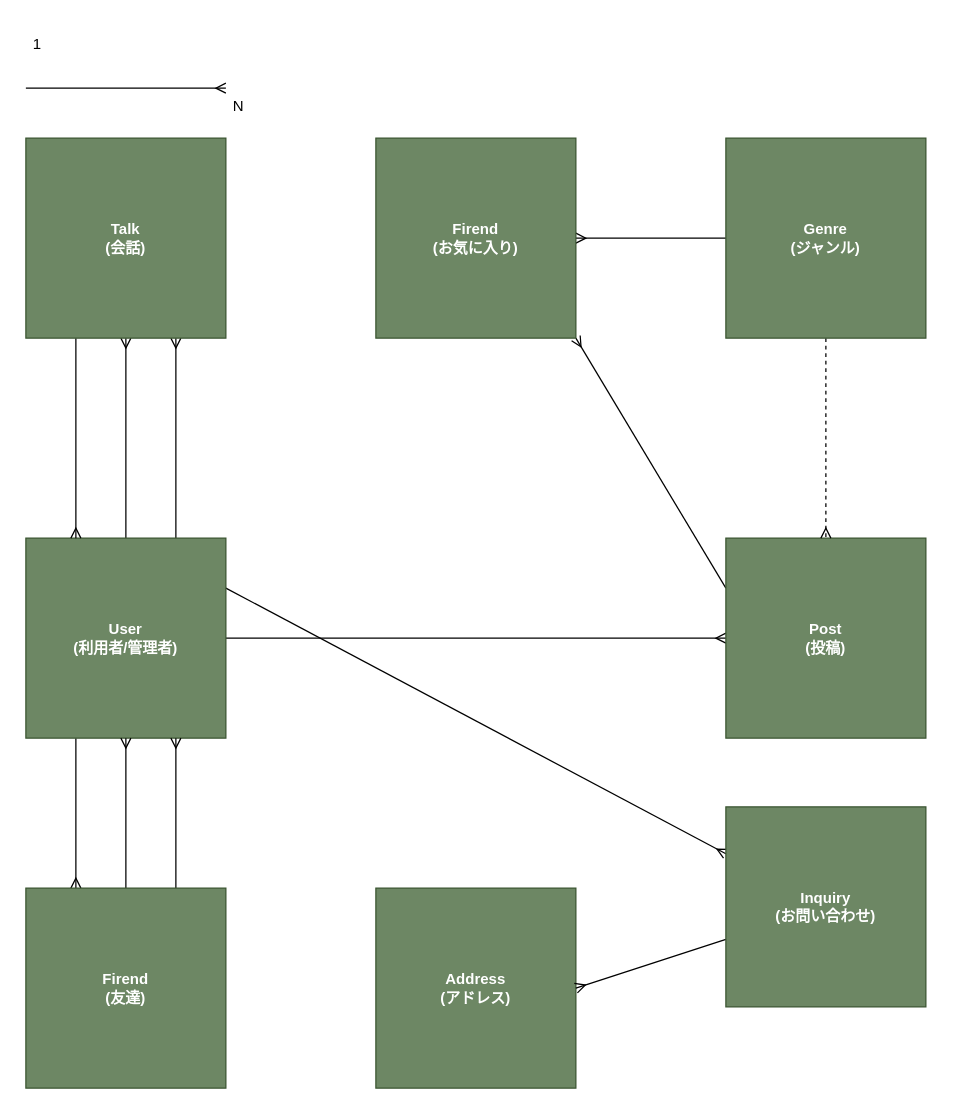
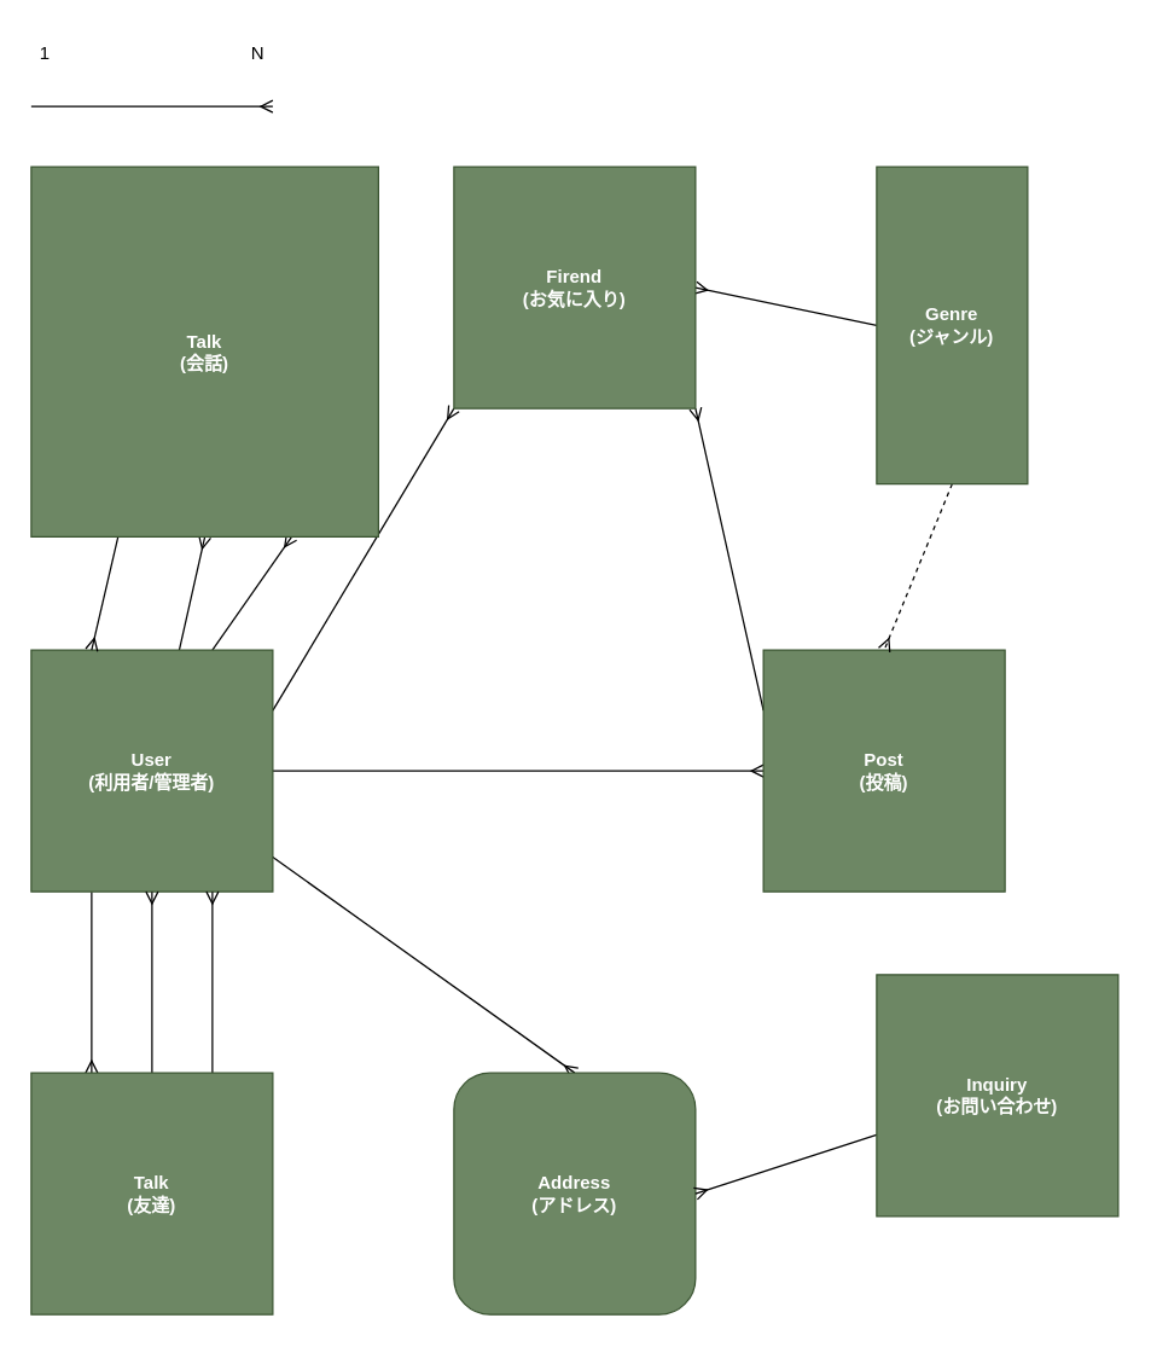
- <mxCell id="25" value="N" style="text;strokeColor=none;fillColor=none;align=left;verticalAlign=middle;spacingLeft=4;spacingRight=4;overflow=hidden;points=[[0,0.5],[1,0.5]];portConstraint=eastwest;rotatable=0;whiteSpace=wrap;html=1;" vertex="1" parent="1"><mxGeometry x="180" y="70" width="80" height="30" as="geometry" /></mxCell>
+ <mxCell id="25" value="N" style="text;strokeColor=none;fillColor=none;align=left;verticalAlign=middle;spacingLeft=4;spacingRight=4;overflow=hidden;points=[[0,0.5],[1,0.5]];portConstraint=eastwest;rotatable=0;whiteSpace=wrap;html=1;" vertex="1" parent="1"><mxGeometry x="160" y="20" width="80" height="30" as="geometry" /></mxCell>
- <mxCell id="19" value="Talk&lt;br&gt;(会話)" style="whiteSpace=wrap;html=1;aspect=fixed;fillColor=#6d8764;fontColor=#ffffff;strokeColor=#3A5431;fontStyle=1" vertex="1" parent="1"><mxGeometry x="20" y="110" width="160" height="160" as="geometry" /></mxCell>
+ <mxCell id="19" value="Talk&lt;br&gt;(会話)" style="whiteSpace=wrap;html=1;aspect=fixed;fillColor=#6d8764;fontColor=#ffffff;strokeColor=#3A5431;fontStyle=1" vertex="1" parent="1"><mxGeometry x="20" y="110" width="230" height="245" as="geometry" /></mxCell>
- <mxCell id="13" value="Genre&lt;br&gt;(ジャンル)" style="whiteSpace=wrap;html=1;aspect=fixed;fillColor=#6d8764;fontColor=#ffffff;strokeColor=#3A5431;fontStyle=1" vertex="1" parent="1"><mxGeometry x="580" y="110" width="160" height="160" as="geometry" /></mxCell>
+ <mxCell id="13" value="Genre&lt;br&gt;(ジャンル)" style="whiteSpace=wrap;html=1;aspect=fixed;fillColor=#6d8764;fontColor=#ffffff;strokeColor=#3A5431;fontStyle=1" vertex="1" parent="1"><mxGeometry x="580" y="110" width="100" height="210" as="geometry" /></mxCell>
- <mxCell id="10" value="Post&lt;br&gt;(投稿)" style="whiteSpace=wrap;html=1;aspect=fixed;fillColor=#6d8764;fontColor=#ffffff;strokeColor=#3A5431;fontStyle=1" vertex="1" parent="1"><mxGeometry x="580" y="430" width="160" height="160" as="geometry" /></mxCell>
+ <mxCell id="10" value="Post&lt;br&gt;(投稿)" style="whiteSpace=wrap;html=1;aspect=fixed;fillColor=#6d8764;fontColor=#ffffff;strokeColor=#3A5431;fontStyle=1" vertex="1" parent="1"><mxGeometry x="505" y="430" width="160" height="160" as="geometry" /></mxCell>
- <mxCell id="2" style="edgeStyle=none;html=1;exitX=1;exitY=0.25;exitDx=0;exitDy=0;endArrow=ERmany;endFill=0;" edge="1" parent="1" source="8" target="17"><mxGeometry relative="1" as="geometry" /></mxCell>
+ <mxCell id="2" style="edgeStyle=none;html=1;exitX=1;exitY=0.25;exitDx=0;exitDy=0;entryX=0;entryY=1;entryDx=0;entryDy=0;endArrow=ERmany;endFill=0;" edge="1" parent="1" source="8" target="14"><mxGeometry relative="1" as="geometry" /></mxCell>
+ <mxCell id="4" style="edgeStyle=none;html=1;entryX=0.5;entryY=0;entryDx=0;entryDy=0;endArrow=ERmany;endFill=0;" edge="1" parent="1" source="8" target="15"><mxGeometry relative="1" as="geometry" /></mxCell>
- <mxCell id="22" value="Firend&lt;br&gt;(友達)" style="whiteSpace=wrap;html=1;aspect=fixed;fillColor=#6d8764;fontColor=#ffffff;strokeColor=#3A5431;fontStyle=1" vertex="1" parent="1"><mxGeometry x="20" y="710" width="160" height="160" as="geometry" /></mxCell>
+ <mxCell id="22" value="Talk&lt;br&gt;(友達)" style="whiteSpace=wrap;html=1;aspect=fixed;fillColor=#6d8764;fontColor=#ffffff;strokeColor=#3A5431;fontStyle=1" vertex="1" parent="1"><mxGeometry x="20" y="710" width="160" height="160" as="geometry" /></mxCell>
- <mxCell id="15" value="Address&lt;br&gt;(アドレス)" style="whiteSpace=wrap;html=1;aspect=fixed;fillColor=#6d8764;fontColor=#ffffff;strokeColor=#3A5431;fontStyle=1" vertex="1" parent="1"><mxGeometry x="300" y="710" width="160" height="160" as="geometry" /></mxCell>
+ <mxCell id="15" value="Address&lt;br&gt;(アドレス)" style="whiteSpace=wrap;html=1;aspect=fixed;fillColor=#6d8764;fontColor=#ffffff;strokeColor=#3A5431;fontStyle=1;rounded=1;" vertex="1" parent="1"><mxGeometry x="300" y="710" width="160" height="160" as="geometry" /></mxCell>
